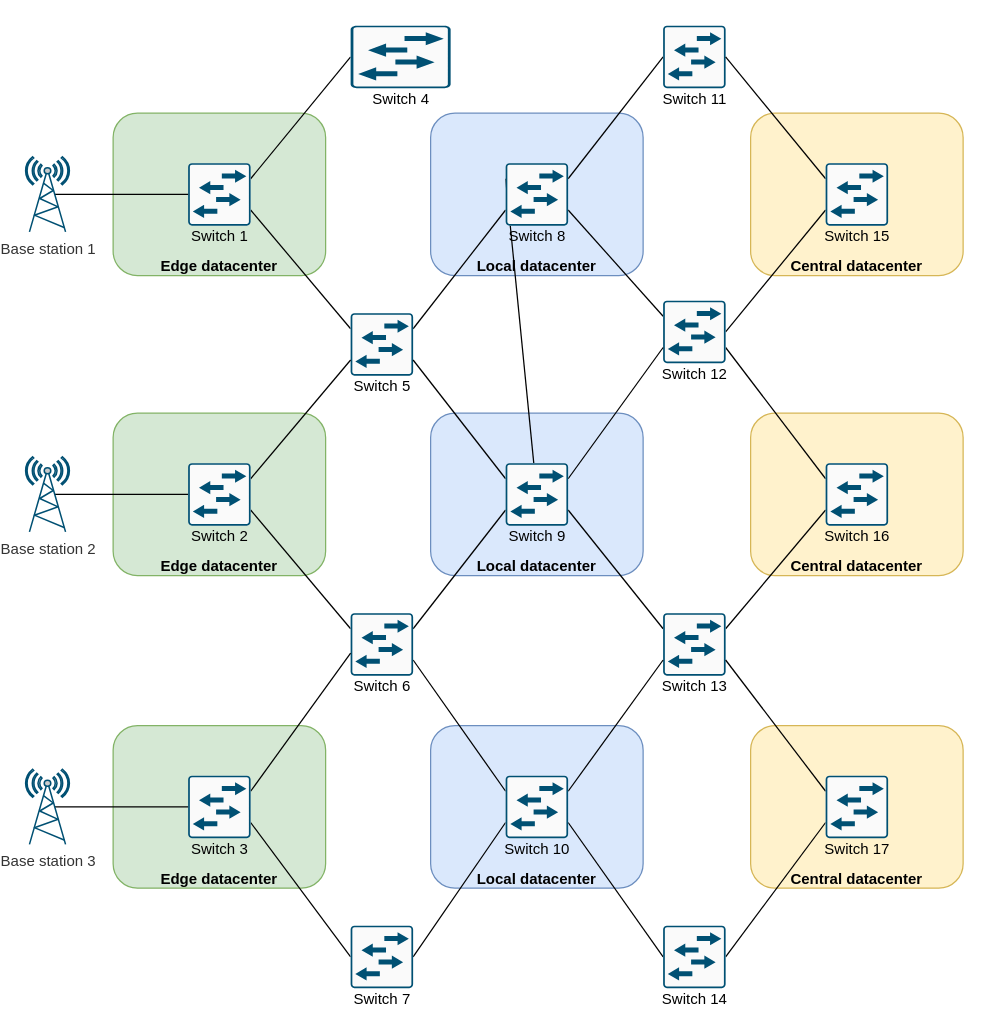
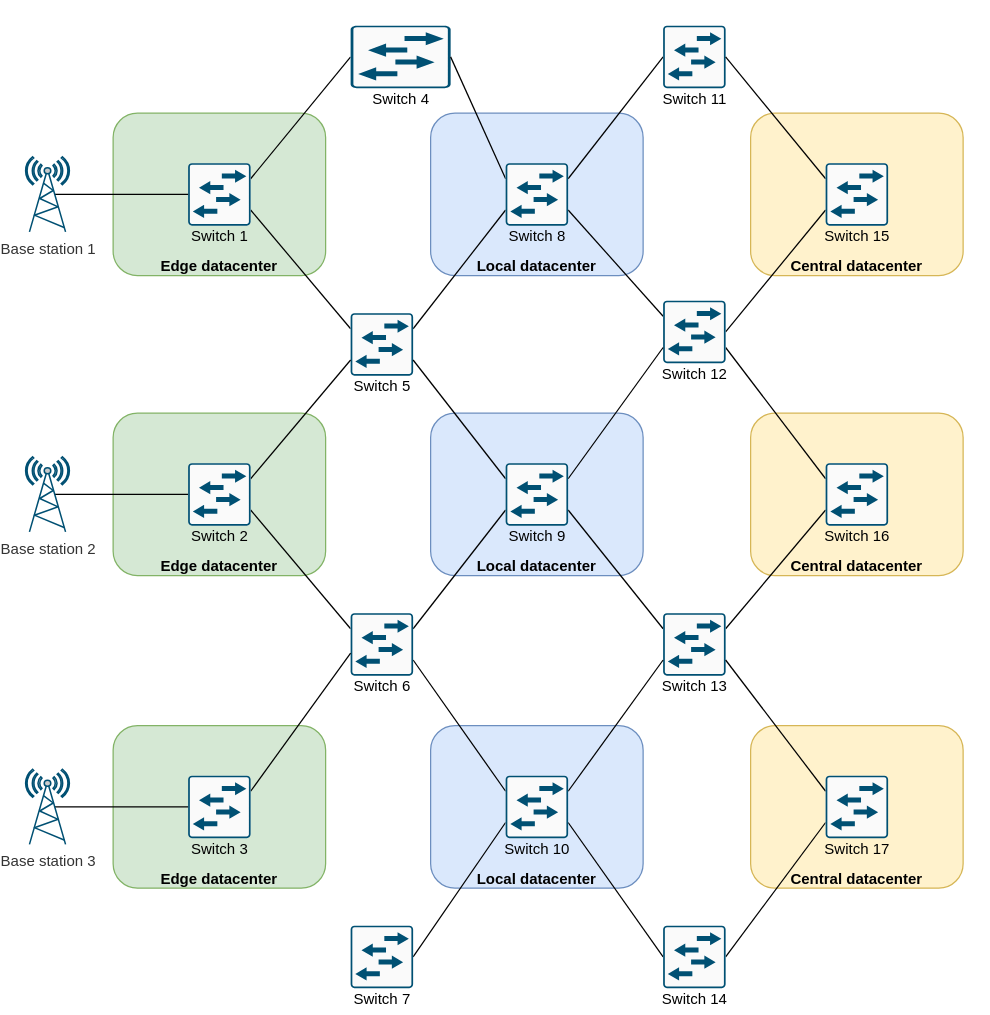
- <mxCell id="15" style="edgeStyle=none;rounded=0;orthogonalLoop=1;jettySize=auto;html=1;exitX=0;exitY=0.25;exitDx=0;exitDy=0;exitPerimeter=0;endArrow=none;endFill=0;" parent="1" source="18" target="35" edge="1"><mxGeometry relative="1" as="geometry" /></mxCell>
+ <mxCell id="15" style="edgeStyle=none;rounded=0;orthogonalLoop=1;jettySize=auto;html=1;exitX=0;exitY=0.25;exitDx=0;exitDy=0;exitPerimeter=0;entryX=1;entryY=0.5;entryDx=0;entryDy=0;entryPerimeter=0;endArrow=none;endFill=0;" parent="1" source="18" target="12" edge="1"><mxGeometry relative="1" as="geometry" /></mxCell>
- <mxCell id="42" style="edgeStyle=none;rounded=0;orthogonalLoop=1;jettySize=auto;html=1;exitX=1;exitY=0.75;exitDx=0;exitDy=0;exitPerimeter=0;entryX=0;entryY=0.5;entryDx=0;entryDy=0;entryPerimeter=0;endArrow=none;endFill=0;" parent="1" source="43" target="45" edge="1"><mxGeometry relative="1" as="geometry" /></mxCell>
